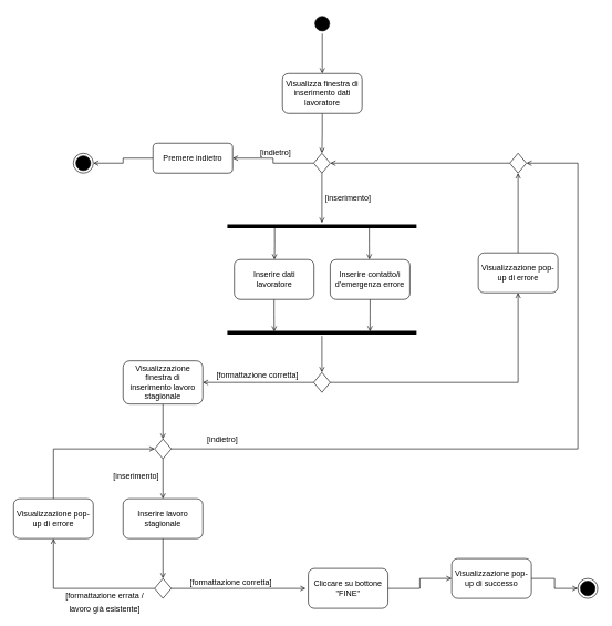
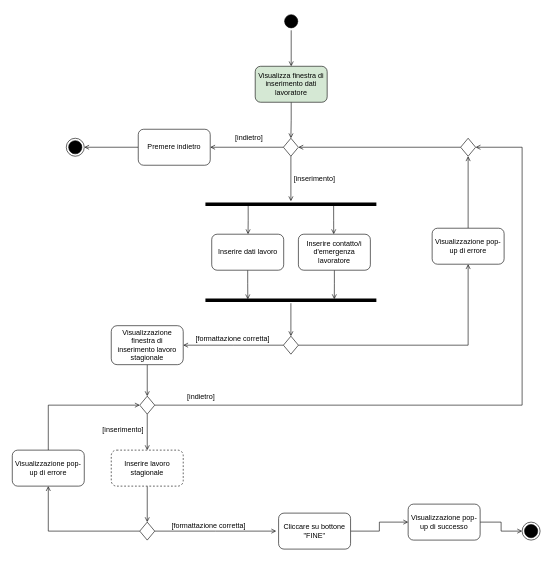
- <mxCell id="11" value="Visualizza finestra di inserimento dati lavoratore" style="rounded=1;whiteSpace=wrap;html=1;strokeColor=#000000;" parent="1" vertex="1"><mxGeometry x="425" y="110" width="120" height="60" as="geometry" /></mxCell>
+ <mxCell id="11" value="Visualizza finestra di inserimento dati lavoratore" style="rounded=1;whiteSpace=wrap;html=1;strokeColor=#000000;fillColor=#d5e8d4;" parent="1" vertex="1"><mxGeometry x="425" y="110" width="120" height="60" as="geometry" /></mxCell>
- <mxCell id="6" value="Premere indietro" style="rounded=1;whiteSpace=wrap;html=1;strokeColor=#000000;" parent="1" vertex="1"><mxGeometry x="230" y="215" width="120" height="45" as="geometry" /></mxCell>
+ <mxCell id="6" value="Premere indietro" style="rounded=1;whiteSpace=wrap;html=1;strokeColor=#000000;" parent="1" vertex="1"><mxGeometry x="230" y="215" width="120" height="60" as="geometry" /></mxCell>
- <mxCell id="18" value="Inserire dati lavoratore" style="rounded=1;whiteSpace=wrap;html=1;" parent="1" vertex="1"><mxGeometry x="352.5" y="390" width="120" height="60" as="geometry" /></mxCell>
+ <mxCell id="18" value="Inserire dati lavoro" style="rounded=1;whiteSpace=wrap;html=1;" parent="1" vertex="1"><mxGeometry x="352.5" y="390" width="120" height="60" as="geometry" /></mxCell>
- <mxCell id="20" value="Inserire contatto/i d'emergenza errore" style="rounded=1;whiteSpace=wrap;html=1;" parent="1" vertex="1"><mxGeometry x="497" y="390" width="120" height="60" as="geometry" /></mxCell>
+ <mxCell id="20" value="Inserire contatto/i d'emergenza lavoratore" style="rounded=1;whiteSpace=wrap;html=1;" parent="1" vertex="1"><mxGeometry x="497" y="390" width="120" height="60" as="geometry" /></mxCell>
- <mxCell id="36" value="Inserire lavoro stagionale" style="rounded=1;whiteSpace=wrap;html=1;strokeColor=#000000;" parent="1" vertex="1"><mxGeometry x="185" y="750" width="120" height="60" as="geometry" /></mxCell>
+ <mxCell id="36" value="Inserire lavoro stagionale" style="rounded=1;whiteSpace=wrap;html=1;strokeColor=#000000;dashed=1;" parent="1" vertex="1"><mxGeometry x="185" y="750" width="120" height="60" as="geometry" /></mxCell>
- <mxCell id="43" value="&lt;font style=&quot;font-size: 12px;&quot;&gt;[formattazione errata / lavoro già esistente]&lt;/font&gt;" style="text;html=1;strokeColor=none;fillColor=none;align=center;verticalAlign=middle;whiteSpace=wrap;rounded=0;fontSize=16;" parent="1" vertex="1"><mxGeometry x="90" y="890" width="135" height="30" as="geometry" /></mxCell>
